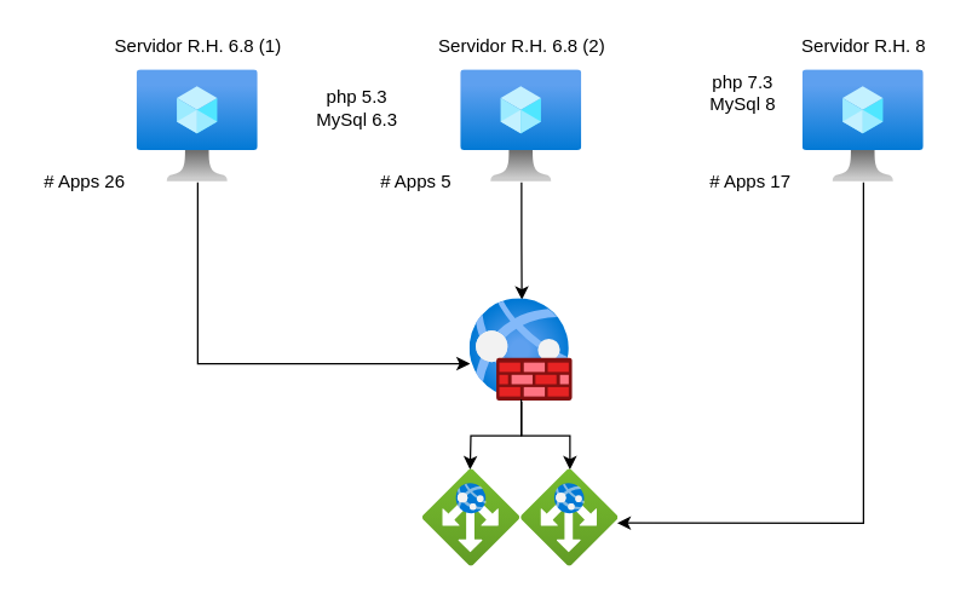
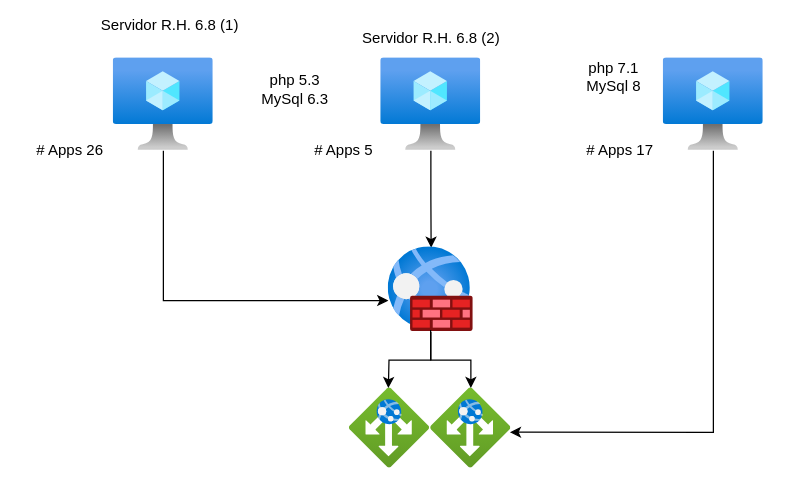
- <mxCell id="9" value="Servidor R.H. 6.8 (1)" style="text;html=1;align=center;verticalAlign=middle;resizable=0;points=[];autosize=1;strokeColor=none;fillColor=none;" parent="1" vertex="1"><mxGeometry x="65" y="20" width="130" height="20" as="geometry" /></mxCell>
+ <mxCell id="9" value="Servidor R.H. 6.8 (1)" style="text;html=1;align=center;verticalAlign=middle;resizable=0;points=[];autosize=1;strokeColor=none;fillColor=none;" parent="1" vertex="1"><mxGeometry x="70" y="10" width="130" height="20" as="geometry" /></mxCell>
- <mxCell id="10" value="Servidor R.H. 8" style="text;html=1;align=center;verticalAlign=middle;resizable=0;points=[];autosize=1;strokeColor=none;fillColor=none;" parent="1" vertex="1"><mxGeometry x="520" y="20" width="100" height="20" as="geometry" /></mxCell>
- <mxCell id="16" value="php 7.3&lt;br&gt;MySql 8" style="text;html=1;align=center;verticalAlign=middle;resizable=0;points=[];autosize=1;strokeColor=none;fillColor=none;" parent="1" vertex="1"><mxGeometry x="460" y="45.8" width="60" height="30" as="geometry" /></mxCell>
+ <mxCell id="16" value="php 7.1&lt;br&gt;MySql 8" style="text;html=1;align=center;verticalAlign=middle;resizable=0;points=[];autosize=1;strokeColor=none;fillColor=none;" parent="1" vertex="1"><mxGeometry x="460" y="45.8" width="60" height="30" as="geometry" /></mxCell>
